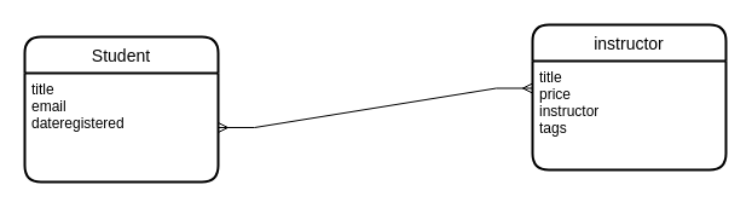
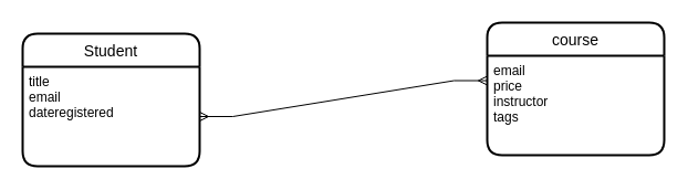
- <mxCell id="4" value="instructor" style="swimlane;childLayout=stackLayout;horizontal=1;startSize=30;horizontalStack=0;rounded=1;fontSize=14;fontStyle=0;strokeWidth=2;resizeParent=0;resizeLast=1;shadow=0;dashed=0;align=center;" vertex="1" parent="1"><mxGeometry x="440" y="20" width="160" height="120" as="geometry" /></mxCell>
+ <mxCell id="4" value="course" style="swimlane;childLayout=stackLayout;horizontal=1;startSize=30;horizontalStack=0;rounded=1;fontSize=14;fontStyle=0;strokeWidth=2;resizeParent=0;resizeLast=1;shadow=0;dashed=0;align=center;" vertex="1" parent="1"><mxGeometry x="440" y="20" width="160" height="120" as="geometry" /></mxCell>
- <mxCell id="5" value="title&#10;price&#10;instructor&#10;tags&#10;" style="align=left;strokeColor=none;fillColor=none;spacingLeft=4;fontSize=12;verticalAlign=top;resizable=0;rotatable=0;part=1;" vertex="1" parent="4"><mxGeometry y="30" width="160" height="90" as="geometry" /></mxCell>
+ <mxCell id="5" value="email&#10;price&#10;instructor&#10;tags&#10;" style="align=left;strokeColor=none;fillColor=none;spacingLeft=4;fontSize=12;verticalAlign=top;resizable=0;rotatable=0;part=1;" vertex="1" parent="4"><mxGeometry y="30" width="160" height="90" as="geometry" /></mxCell>
